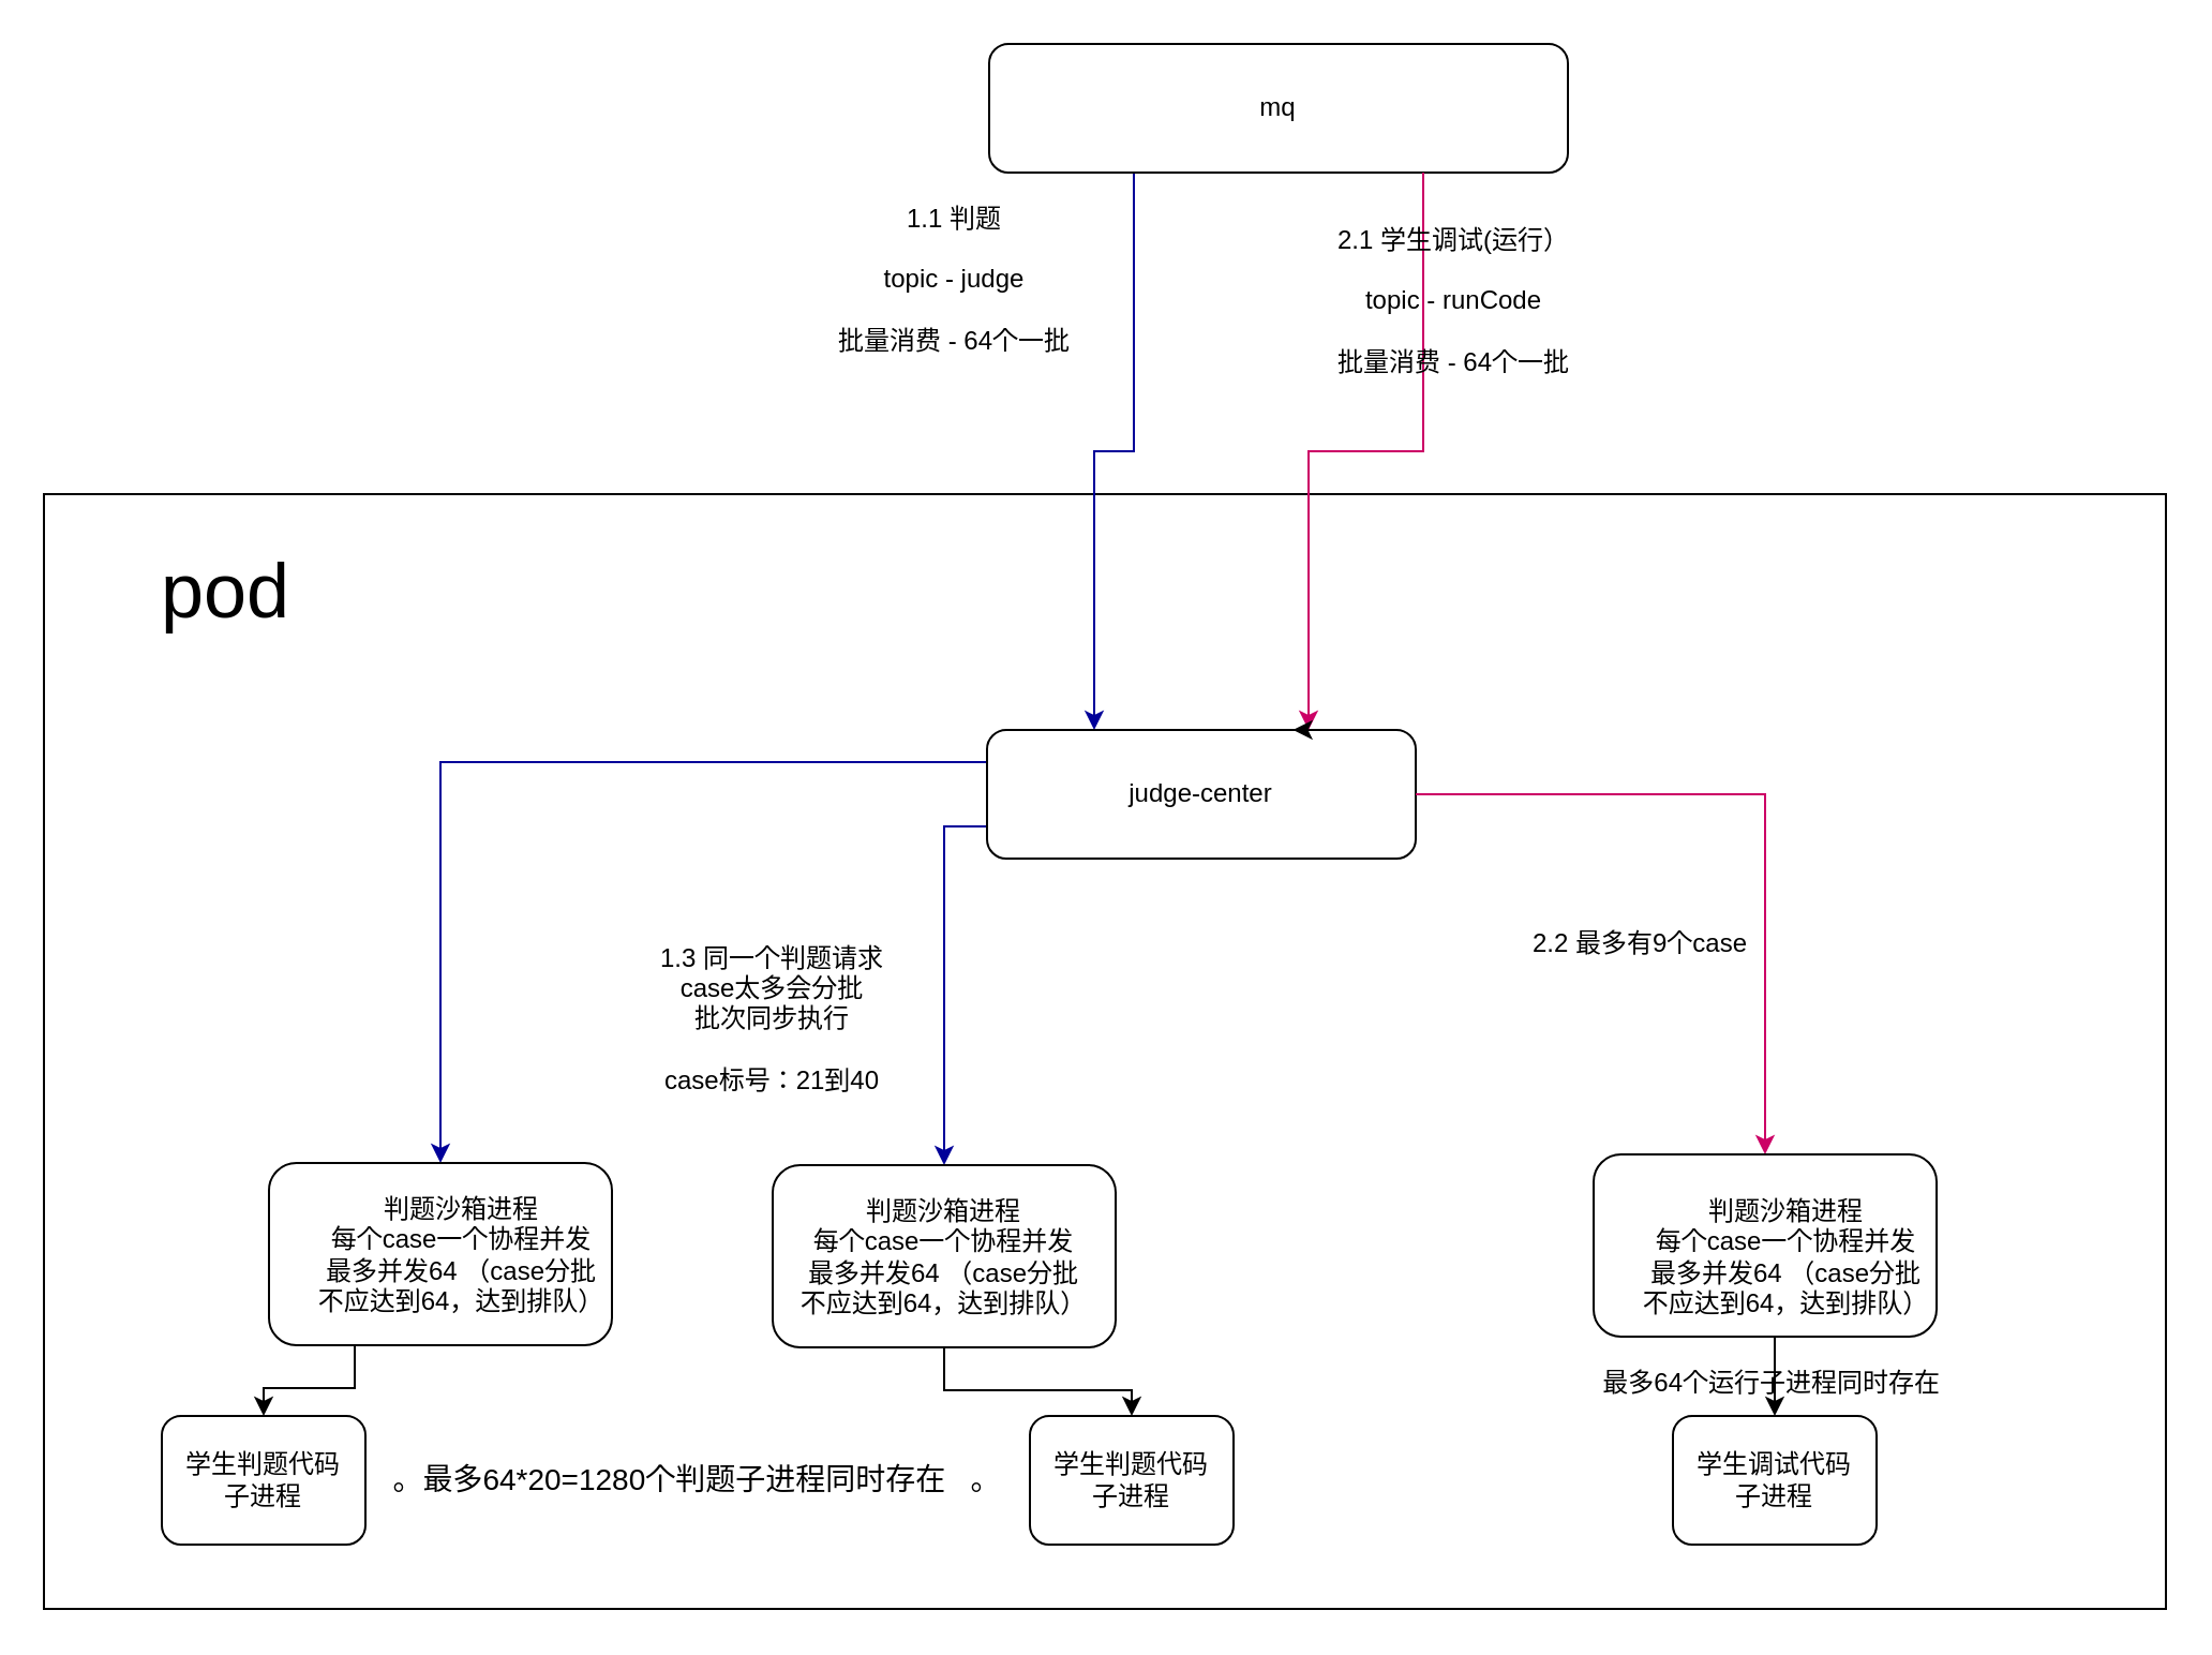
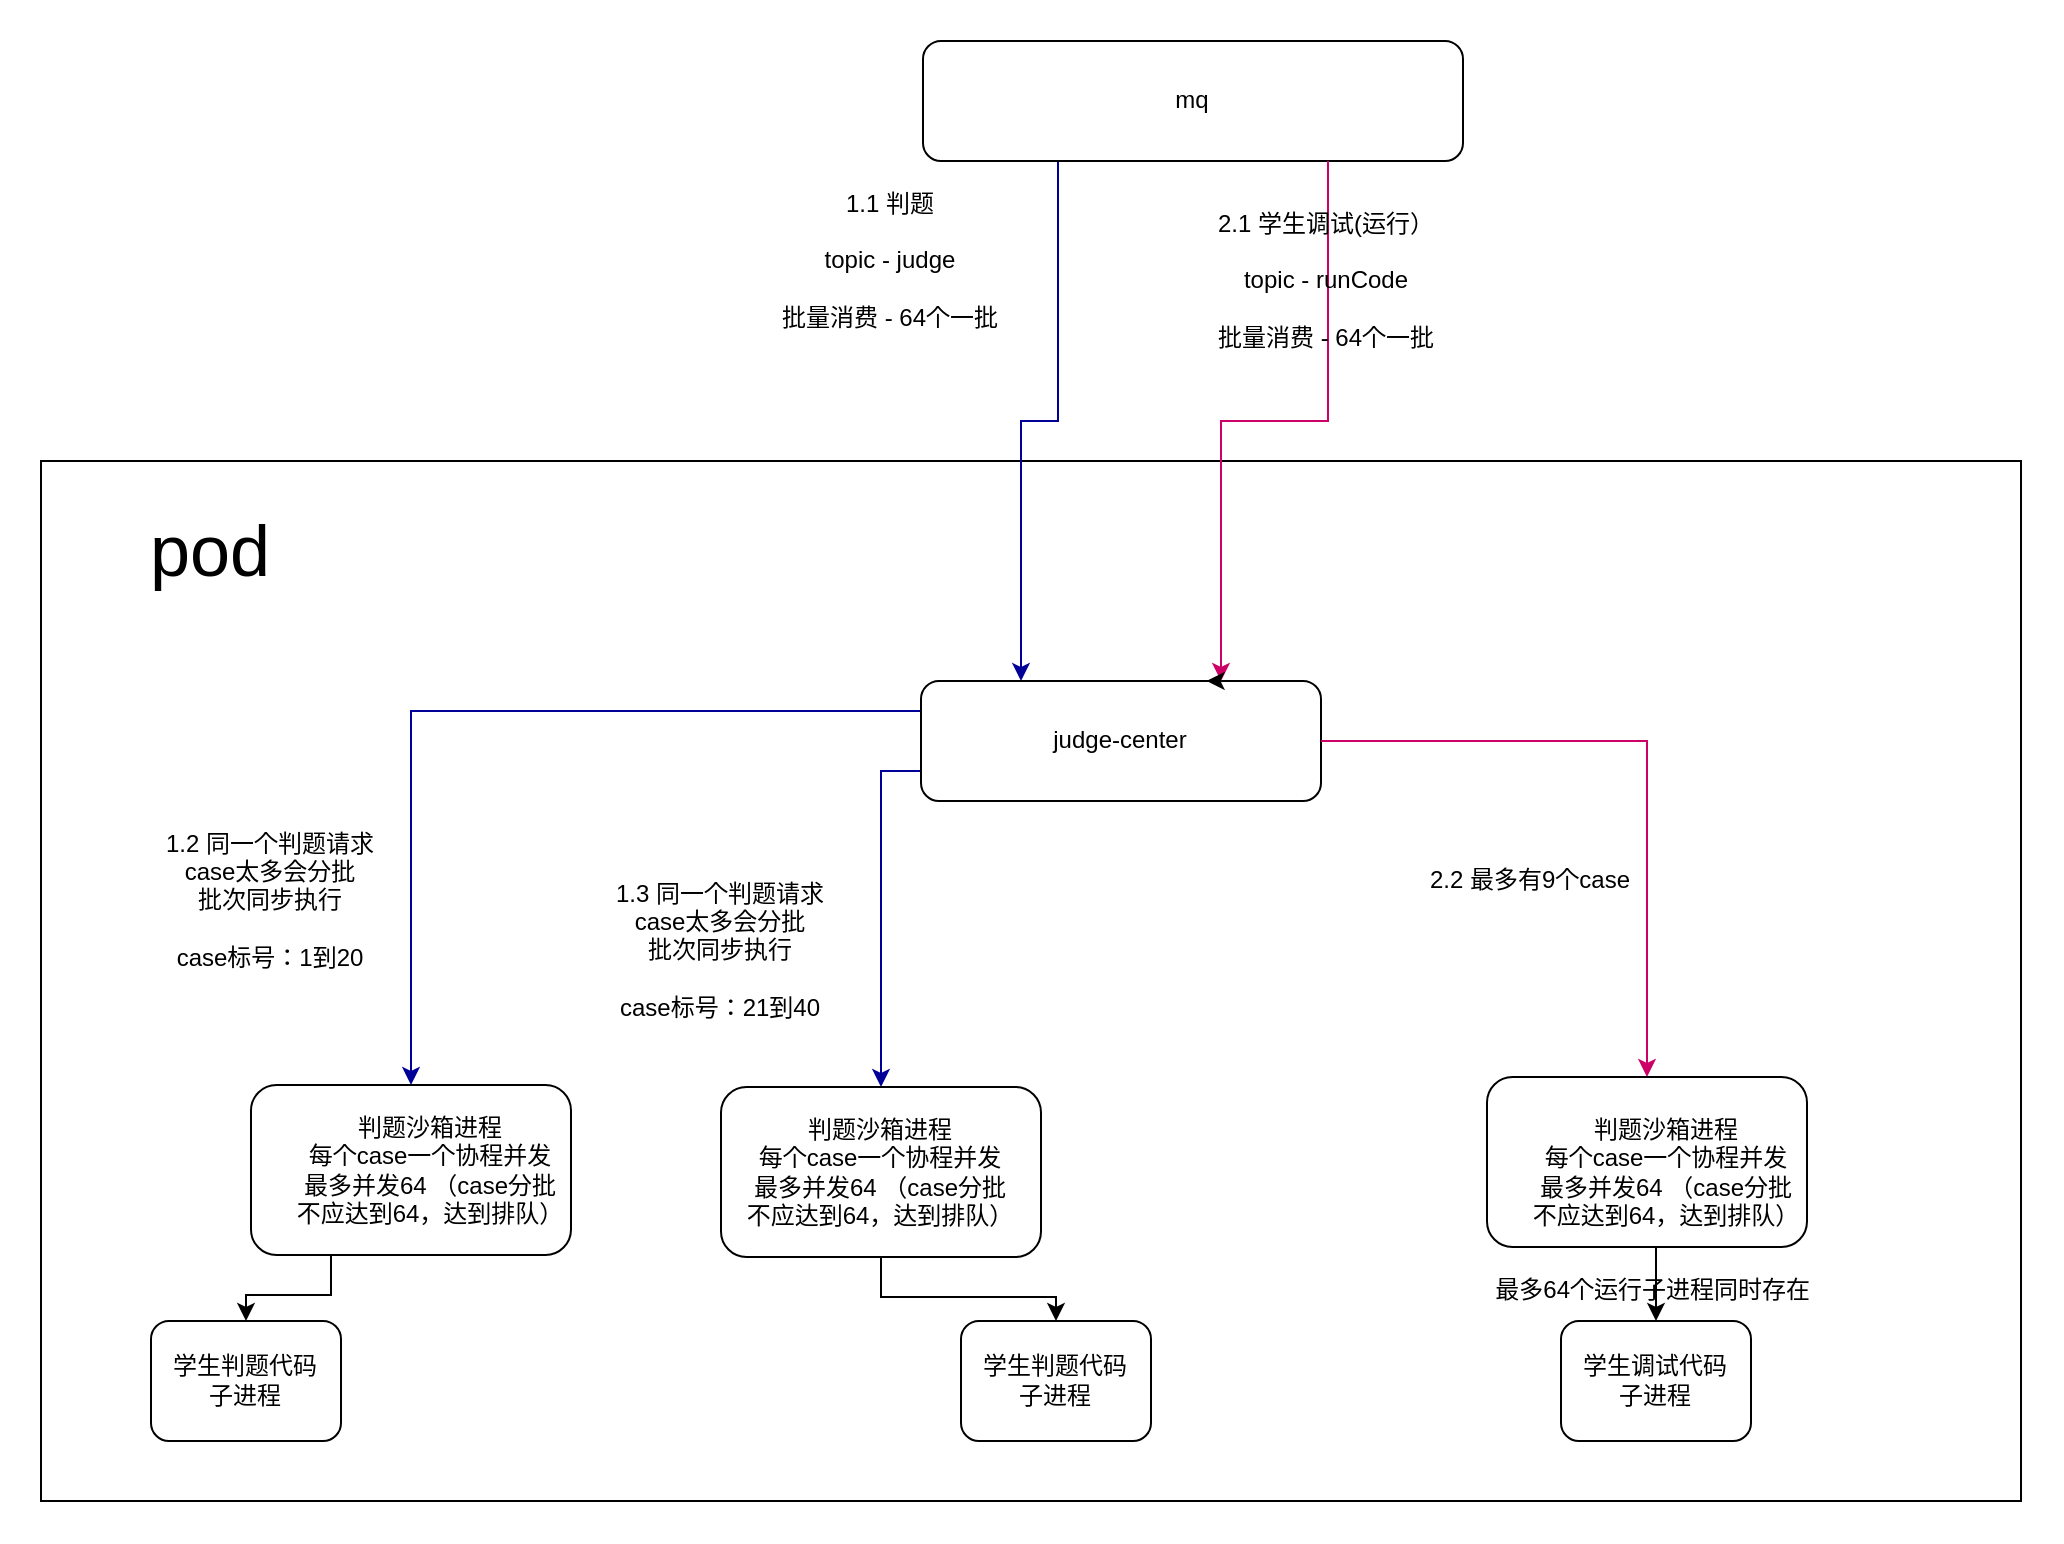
- <mxCell id="16" value="&lt;div&gt;2.1 学生调试(运行）&lt;/div&gt;&lt;div&gt;&lt;br&gt;&lt;/div&gt;&lt;div&gt;topic - runCode&lt;/div&gt;&lt;div&gt;&lt;br&gt;&lt;/div&gt;批量消费 - 64个一批" style="text;html=1;align=center;verticalAlign=middle;whiteSpace=wrap;rounded=0;" vertex="1" parent="1"><mxGeometry x="613" y="100" width="130" height="80" as="geometry" /></mxCell>
+ <mxCell id="16" value="&lt;div&gt;2.1 学生调试(运行）&lt;/div&gt;&lt;div&gt;&lt;br&gt;&lt;/div&gt;&lt;div&gt;topic - runCode&lt;/div&gt;&lt;div&gt;&lt;br&gt;&lt;/div&gt;批量消费 - 64个一批" style="text;html=1;align=center;verticalAlign=middle;whiteSpace=wrap;rounded=0;" vertex="1" parent="1"><mxGeometry x="598" y="100" width="130" height="80" as="geometry" /></mxCell>
+ <mxCell id="13" value="&lt;div&gt;1.2 同一个判题请求&lt;/div&gt;&lt;div&gt;&lt;span style=&quot;background-color: initial;&quot;&gt;case太多会分批&lt;/span&gt;&lt;/div&gt;&lt;div&gt;&lt;span style=&quot;background-color: initial;&quot;&gt;批次同步执行&lt;br&gt;&lt;br&gt;&lt;/span&gt;&lt;/div&gt;case标号：1到20" style="text;html=1;align=center;verticalAlign=middle;whiteSpace=wrap;rounded=0;" vertex="1" parent="1"><mxGeometry x="60" y="420" width="150" height="60" as="geometry" /></mxCell>
- <mxCell id="26" value="&lt;font style=&quot;font-size: 14px;&quot;&gt;。最多64*20=1280个判题子进程同时存在&amp;nbsp; &amp;nbsp;。&lt;/font&gt;" style="text;html=1;align=center;verticalAlign=middle;whiteSpace=wrap;rounded=0;fontFamily=Helvetica;fontSize=12;fontColor=default;" vertex="1" parent="1"><mxGeometry x="170" y="675" width="310" height="30" as="geometry" /></mxCell>
